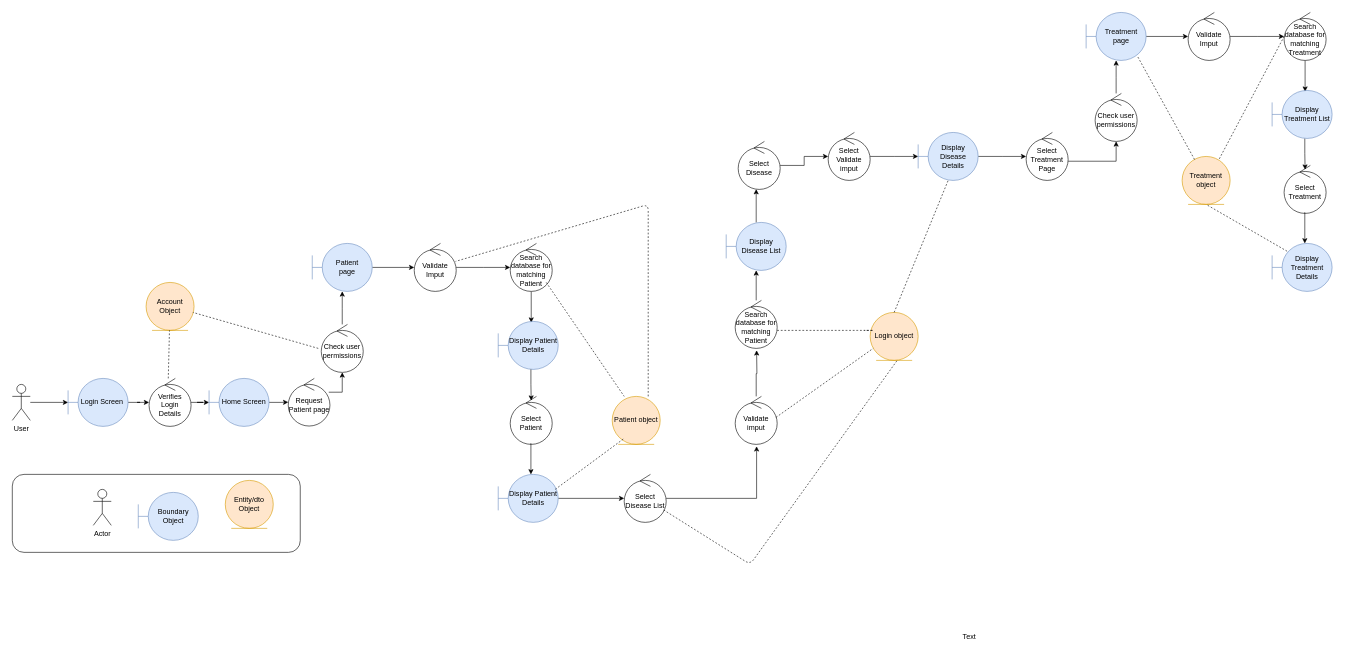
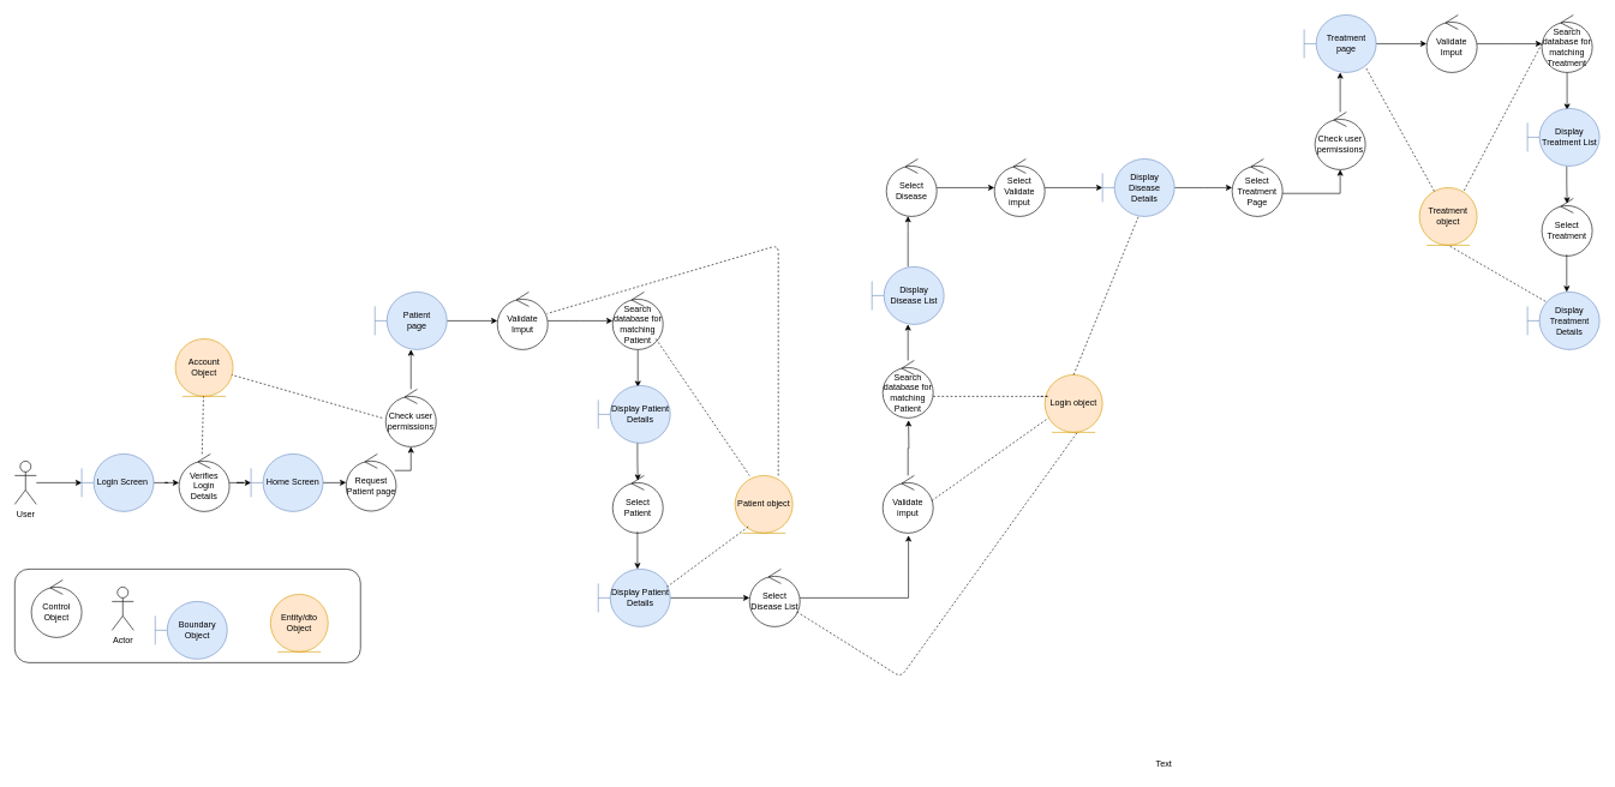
- <mxCell id="48" value="Select Disease" style="ellipse;shape=umlControl;whiteSpace=wrap;html=1;" vertex="1" parent="1"><mxGeometry x="1230" y="235" width="70" height="80" as="geometry" /></mxCell>
+ <mxCell id="48" value="Select Disease" style="ellipse;shape=umlControl;whiteSpace=wrap;html=1;" vertex="1" parent="1"><mxGeometry x="1230" y="220" width="70" height="80" as="geometry" /></mxCell>
- <mxCell id="6" value="&lt;div&gt;Entity/dto&lt;/div&gt;&lt;div&gt;Object&lt;/div&gt;" style="ellipse;shape=umlEntity;whiteSpace=wrap;html=1;fillColor=#ffe6cc;strokeColor=#d79b00;" vertex="1" parent="1"><mxGeometry x="375" y="800" width="80" height="80" as="geometry" /></mxCell>
+ <mxCell id="6" value="&lt;div&gt;Entity/dto&lt;/div&gt;&lt;div&gt;Object&lt;/div&gt;" style="ellipse;shape=umlEntity;whiteSpace=wrap;html=1;fillColor=#ffe6cc;strokeColor=#d79b00;" vertex="1" parent="1"><mxGeometry x="375" y="825" width="80" height="80" as="geometry" /></mxCell>
+ <mxCell id="3" value="Control Object" style="ellipse;shape=umlControl;whiteSpace=wrap;html=1;" vertex="1" parent="1"><mxGeometry x="43" y="805" width="70" height="80" as="geometry" /></mxCell>
- <mxCell id="5" value="Boundary Object" style="shape=umlBoundary;whiteSpace=wrap;html=1;fillColor=#dae8fc;strokeColor=#6c8ebf;" vertex="1" parent="1"><mxGeometry x="230" y="820" width="100" height="80" as="geometry" /></mxCell>
+ <mxCell id="5" value="Boundary Object" style="shape=umlBoundary;whiteSpace=wrap;html=1;fillColor=#dae8fc;strokeColor=#6c8ebf;" vertex="1" parent="1"><mxGeometry x="215" y="835" width="100" height="80" as="geometry" /></mxCell>
